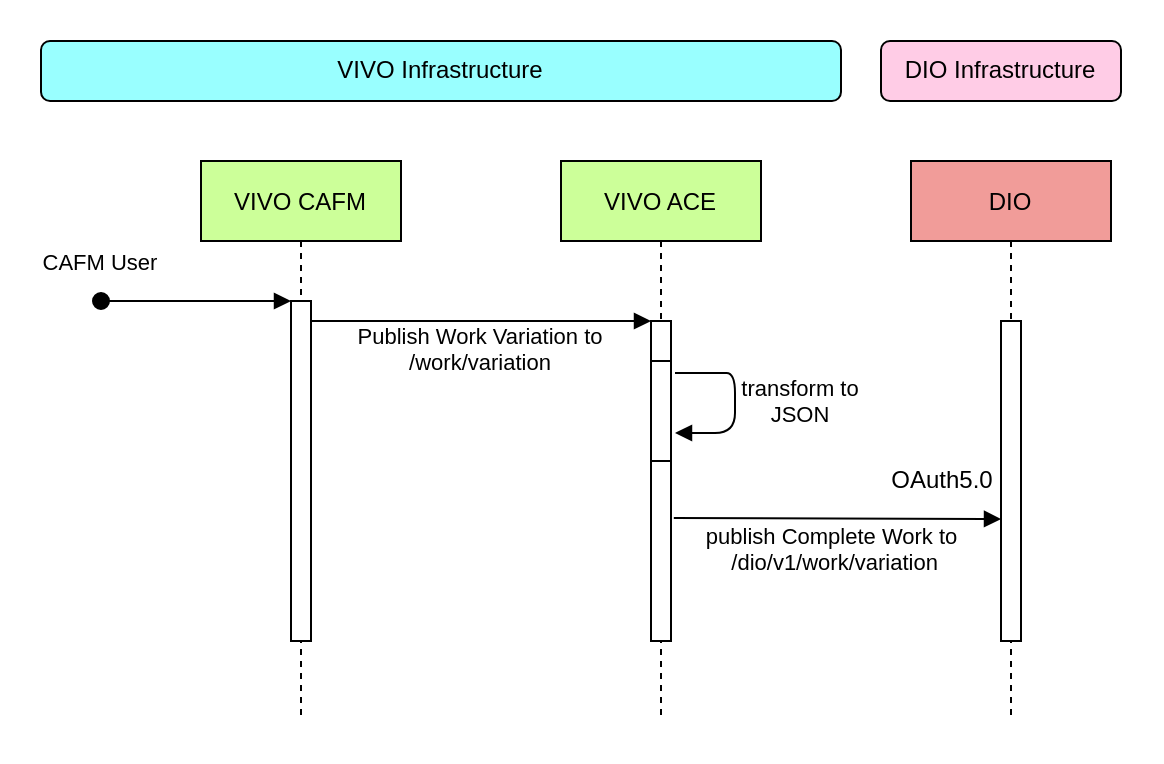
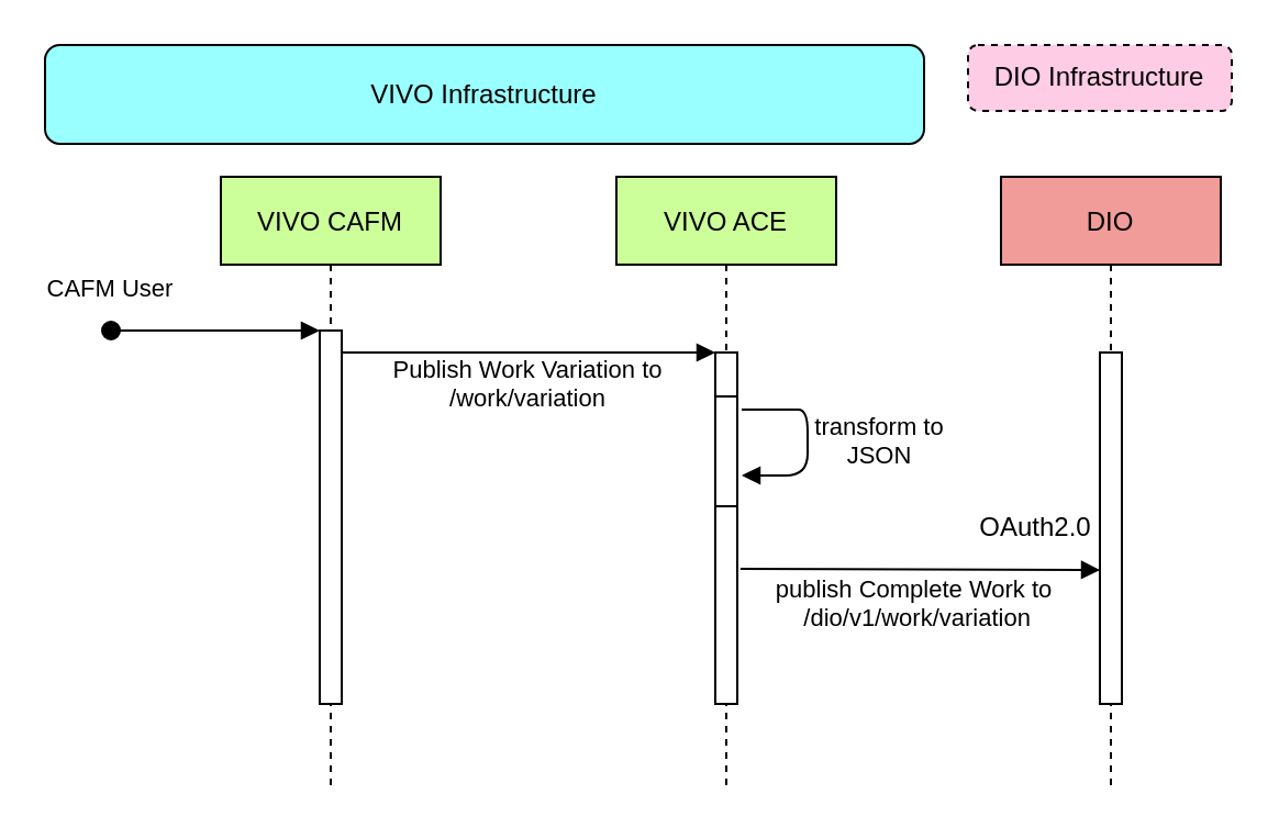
- <mxCell id="13" value="VIVO Infrastructure" style="rounded=1;whiteSpace=wrap;html=1;fillColor=#99FFFF;" parent="1" vertex="1"><mxGeometry x="20" y="20" width="400" height="30" as="geometry" /></mxCell>
+ <mxCell id="13" value="VIVO Infrastructure" style="rounded=1;whiteSpace=wrap;html=1;fillColor=#99FFFF;" parent="1" vertex="1"><mxGeometry x="20" y="20" width="400" height="45" as="geometry" /></mxCell>
- <mxCell id="14" value="DIO Infrastructure" style="rounded=1;whiteSpace=wrap;html=1;fillColor=#FFCCE6;" parent="1" vertex="1"><mxGeometry x="440" y="20" width="120" height="30" as="geometry" /></mxCell>
+ <mxCell id="14" value="DIO Infrastructure" style="rounded=1;whiteSpace=wrap;html=1;fillColor=#FFCCE6;dashed=1;" parent="1" vertex="1"><mxGeometry x="440" y="20" width="120" height="30" as="geometry" /></mxCell>
- <mxCell id="15" value="OAuth5.0" style="text;html=1;strokeColor=none;fillColor=none;align=center;verticalAlign=middle;whiteSpace=wrap;rounded=0;" parent="1" vertex="1"><mxGeometry x="436" y="230" width="70" height="20" as="geometry" /></mxCell>
+ <mxCell id="15" value="OAuth2.0" style="text;html=1;strokeColor=none;fillColor=none;align=center;verticalAlign=middle;whiteSpace=wrap;rounded=0;" parent="1" vertex="1"><mxGeometry x="436" y="230" width="70" height="20" as="geometry" /></mxCell>
